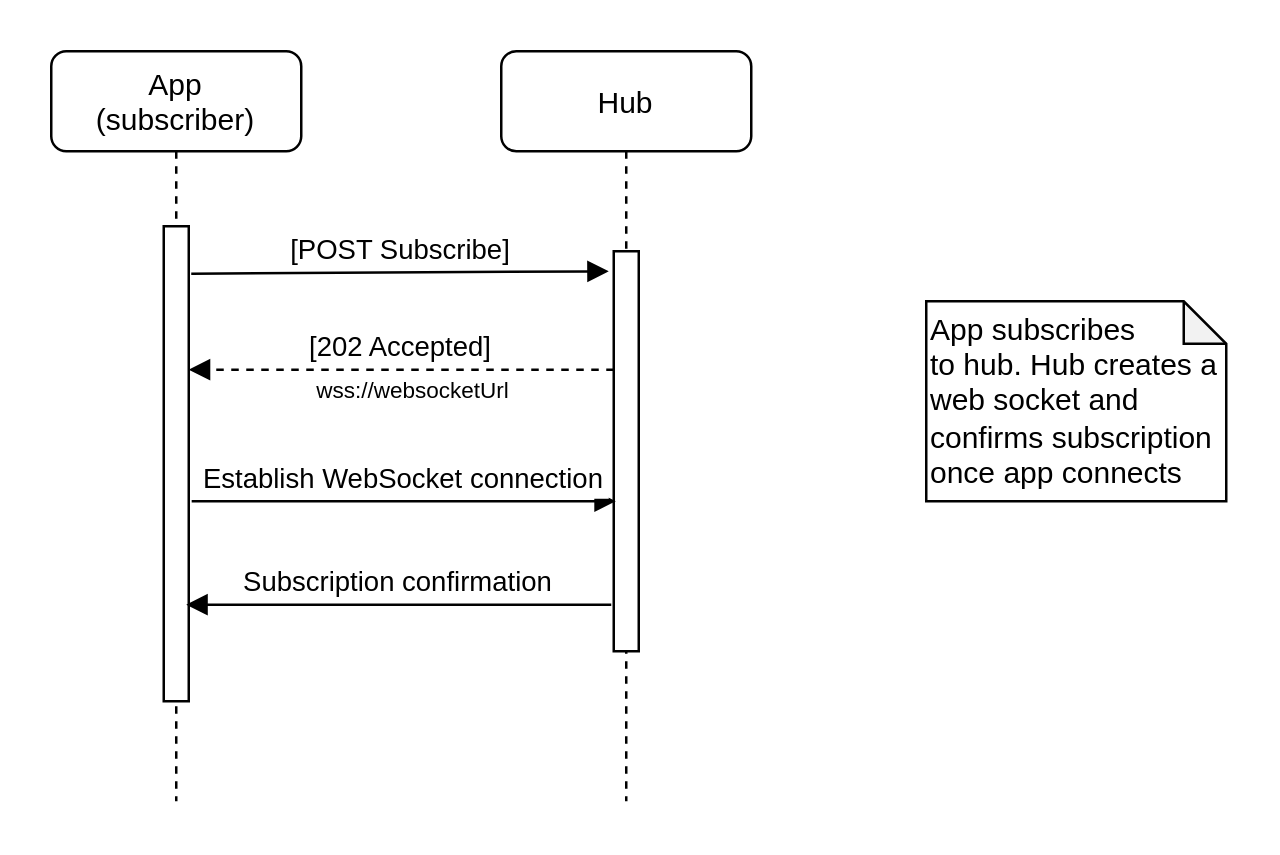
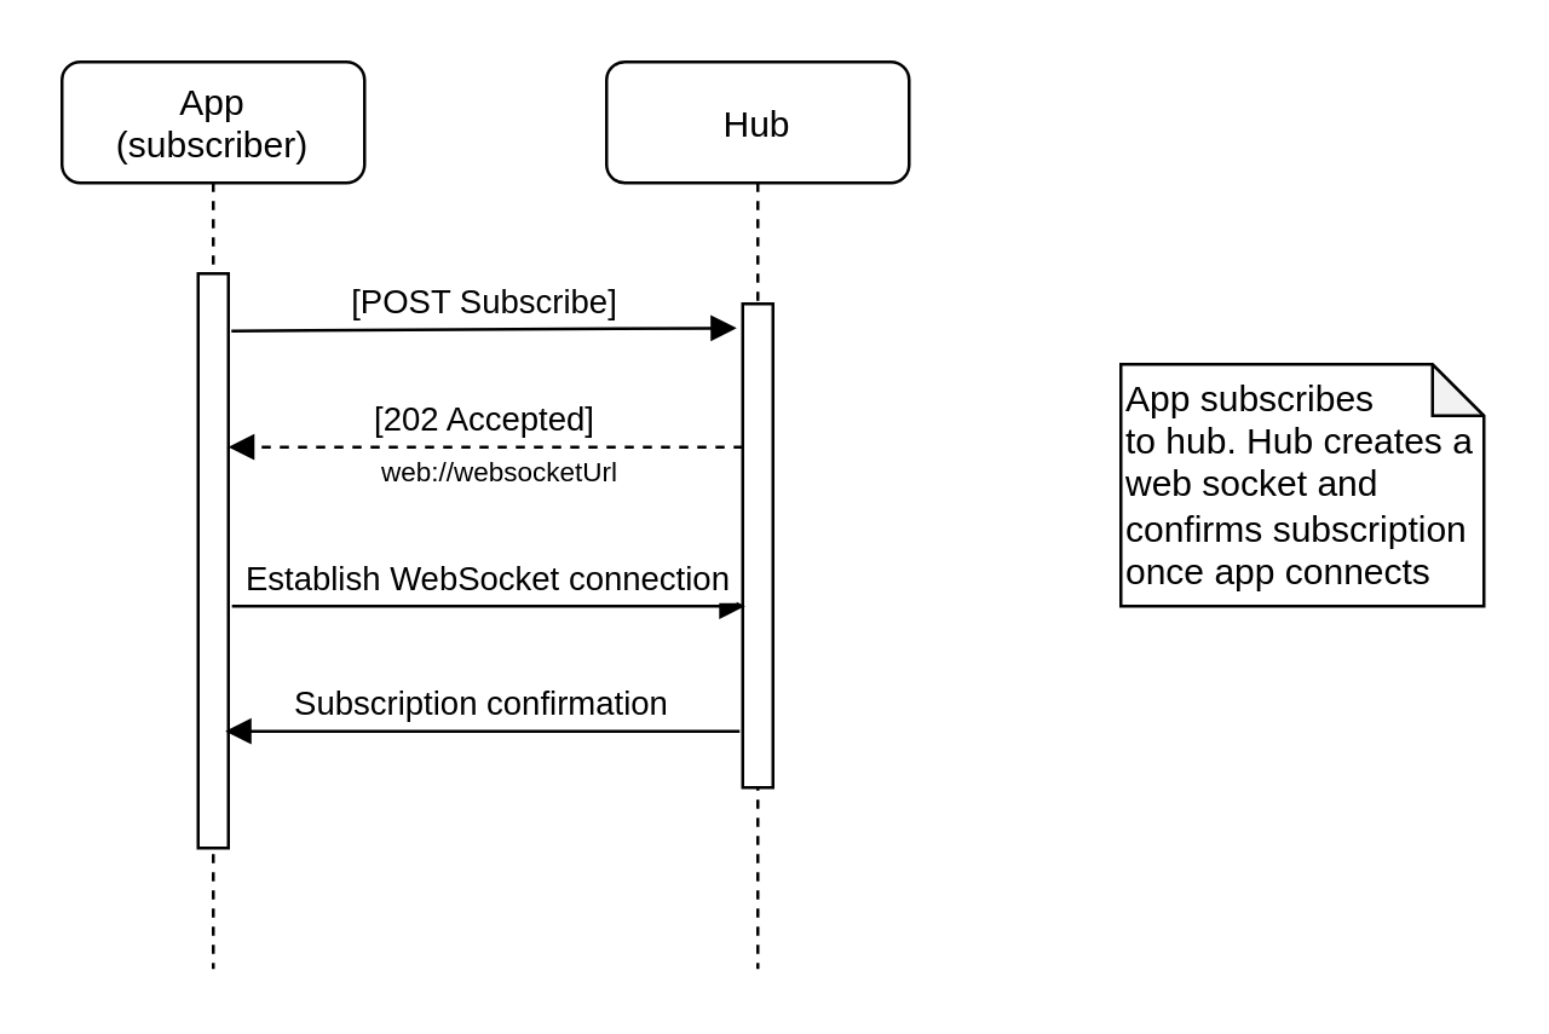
- <mxCell id="9" value="&lt;font style=&quot;font-size: 9px&quot;&gt;wss://websocketUrl&lt;/font&gt;" style="text;html=1;strokeColor=none;fillColor=none;align=center;verticalAlign=middle;whiteSpace=wrap;rounded=0;fontSize=10;" parent="1" vertex="1"><mxGeometry x="70" y="145" width="190" height="20" as="geometry" /></mxCell>
+ <mxCell id="9" value="&lt;font style=&quot;font-size: 9px&quot;&gt;web://websocketUrl&lt;/font&gt;" style="text;html=1;strokeColor=none;fillColor=none;align=center;verticalAlign=middle;whiteSpace=wrap;rounded=0;fontSize=10;" parent="1" vertex="1"><mxGeometry x="70" y="145" width="190" height="20" as="geometry" /></mxCell>
